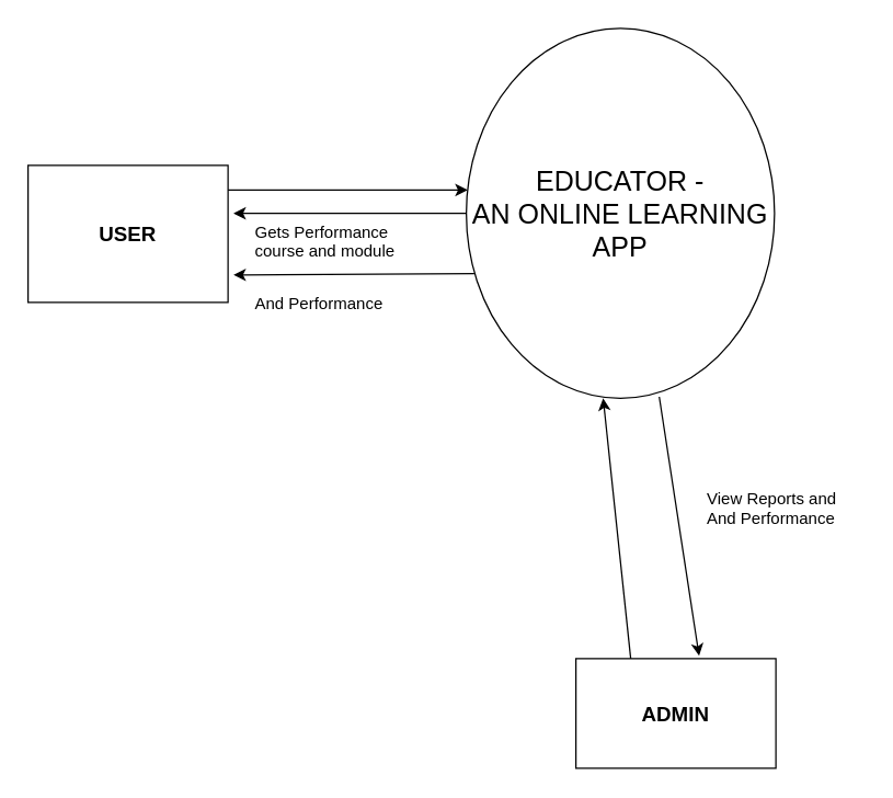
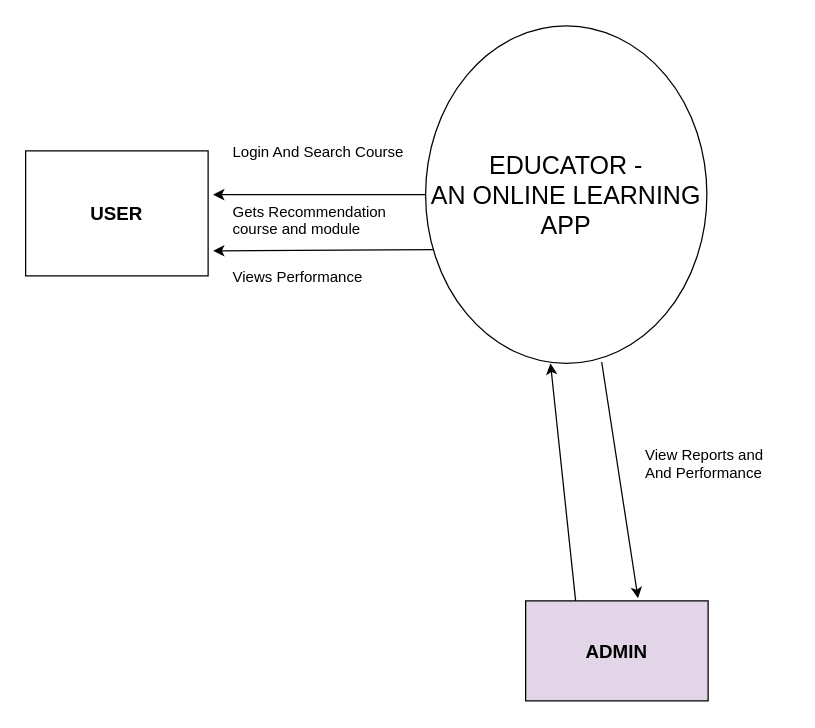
+ <mxCell id="5" value="Login And Search Course" style="text;strokeColor=none;fillColor=none;align=left;verticalAlign=middle;spacingLeft=4;spacingRight=4;overflow=hidden;points=[[0,0.5],[1,0.5]];portConstraint=eastwest;rotatable=0;fontSize=12;" vertex="1" parent="1"><mxGeometry x="180" y="110" width="150" height="20" as="geometry" /></mxCell>
- <mxCell id="8" value="" style="endArrow=classic;html=1;rounded=0;fontSize=12;exitX=1;exitY=0.18;exitDx=0;exitDy=0;exitPerimeter=0;entryX=0.004;entryY=0.437;entryDx=0;entryDy=0;entryPerimeter=0;" edge="1" parent="1" source="4" target="2"><mxGeometry width="50" height="50" relative="1" as="geometry"><mxPoint x="440" y="240" as="sourcePoint" /><mxPoint x="490" y="190" as="targetPoint" /></mxGeometry></mxCell>
- <mxCell id="7" value="Gets Performance &#10;course and module" style="text;strokeColor=none;fillColor=none;align=left;verticalAlign=middle;spacingLeft=4;spacingRight=4;overflow=hidden;points=[[0,0.5],[1,0.5]];portConstraint=eastwest;rotatable=0;fontSize=12;" vertex="1" parent="1"><mxGeometry x="180" y="160" width="150" height="30" as="geometry" /></mxCell>
+ <mxCell id="7" value="Gets Recommendation &#10;course and module" style="text;strokeColor=none;fillColor=none;align=left;verticalAlign=middle;spacingLeft=4;spacingRight=4;overflow=hidden;points=[[0,0.5],[1,0.5]];portConstraint=eastwest;rotatable=0;fontSize=12;" vertex="1" parent="1"><mxGeometry x="180" y="160" width="150" height="30" as="geometry" /></mxCell>
- <mxCell id="10" value="And Performance" style="text;strokeColor=none;fillColor=none;align=left;verticalAlign=middle;spacingLeft=4;spacingRight=4;overflow=hidden;points=[[0,0.5],[1,0.5]];portConstraint=eastwest;rotatable=0;fontSize=12;" vertex="1" parent="1"><mxGeometry x="180" y="210" width="150" height="20" as="geometry" /></mxCell>
+ <mxCell id="10" value="Views Performance" style="text;strokeColor=none;fillColor=none;align=left;verticalAlign=middle;spacingLeft=4;spacingRight=4;overflow=hidden;points=[[0,0.5],[1,0.5]];portConstraint=eastwest;rotatable=0;fontSize=12;" vertex="1" parent="1"><mxGeometry x="180" y="210" width="150" height="20" as="geometry" /></mxCell>
- <mxCell id="3" value="&lt;b&gt;&lt;font style=&quot;font-size: 15px&quot;&gt;ADMIN&lt;/font&gt;&lt;/b&gt;" style="rounded=0;whiteSpace=wrap;html=1;" vertex="1" parent="1"><mxGeometry x="420" y="480" width="146" height="80" as="geometry" /></mxCell>
+ <mxCell id="3" value="&lt;b&gt;&lt;font style=&quot;font-size: 15px&quot;&gt;ADMIN&lt;/font&gt;&lt;/b&gt;" style="rounded=0;whiteSpace=wrap;html=1;fillColor=#e1d5e7;" vertex="1" parent="1"><mxGeometry x="420" y="480" width="146" height="80" as="geometry" /></mxCell>
